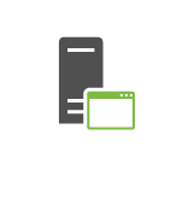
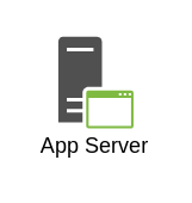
+ <mxCell id="4" value="App Server" style="text;html=1;strokeColor=none;fillColor=none;align=center;verticalAlign=middle;whiteSpace=wrap;rounded=0;" vertex="1" parent="2"><mxGeometry y="51" width="64.75" height="20" as="geometry" /></mxCell>
